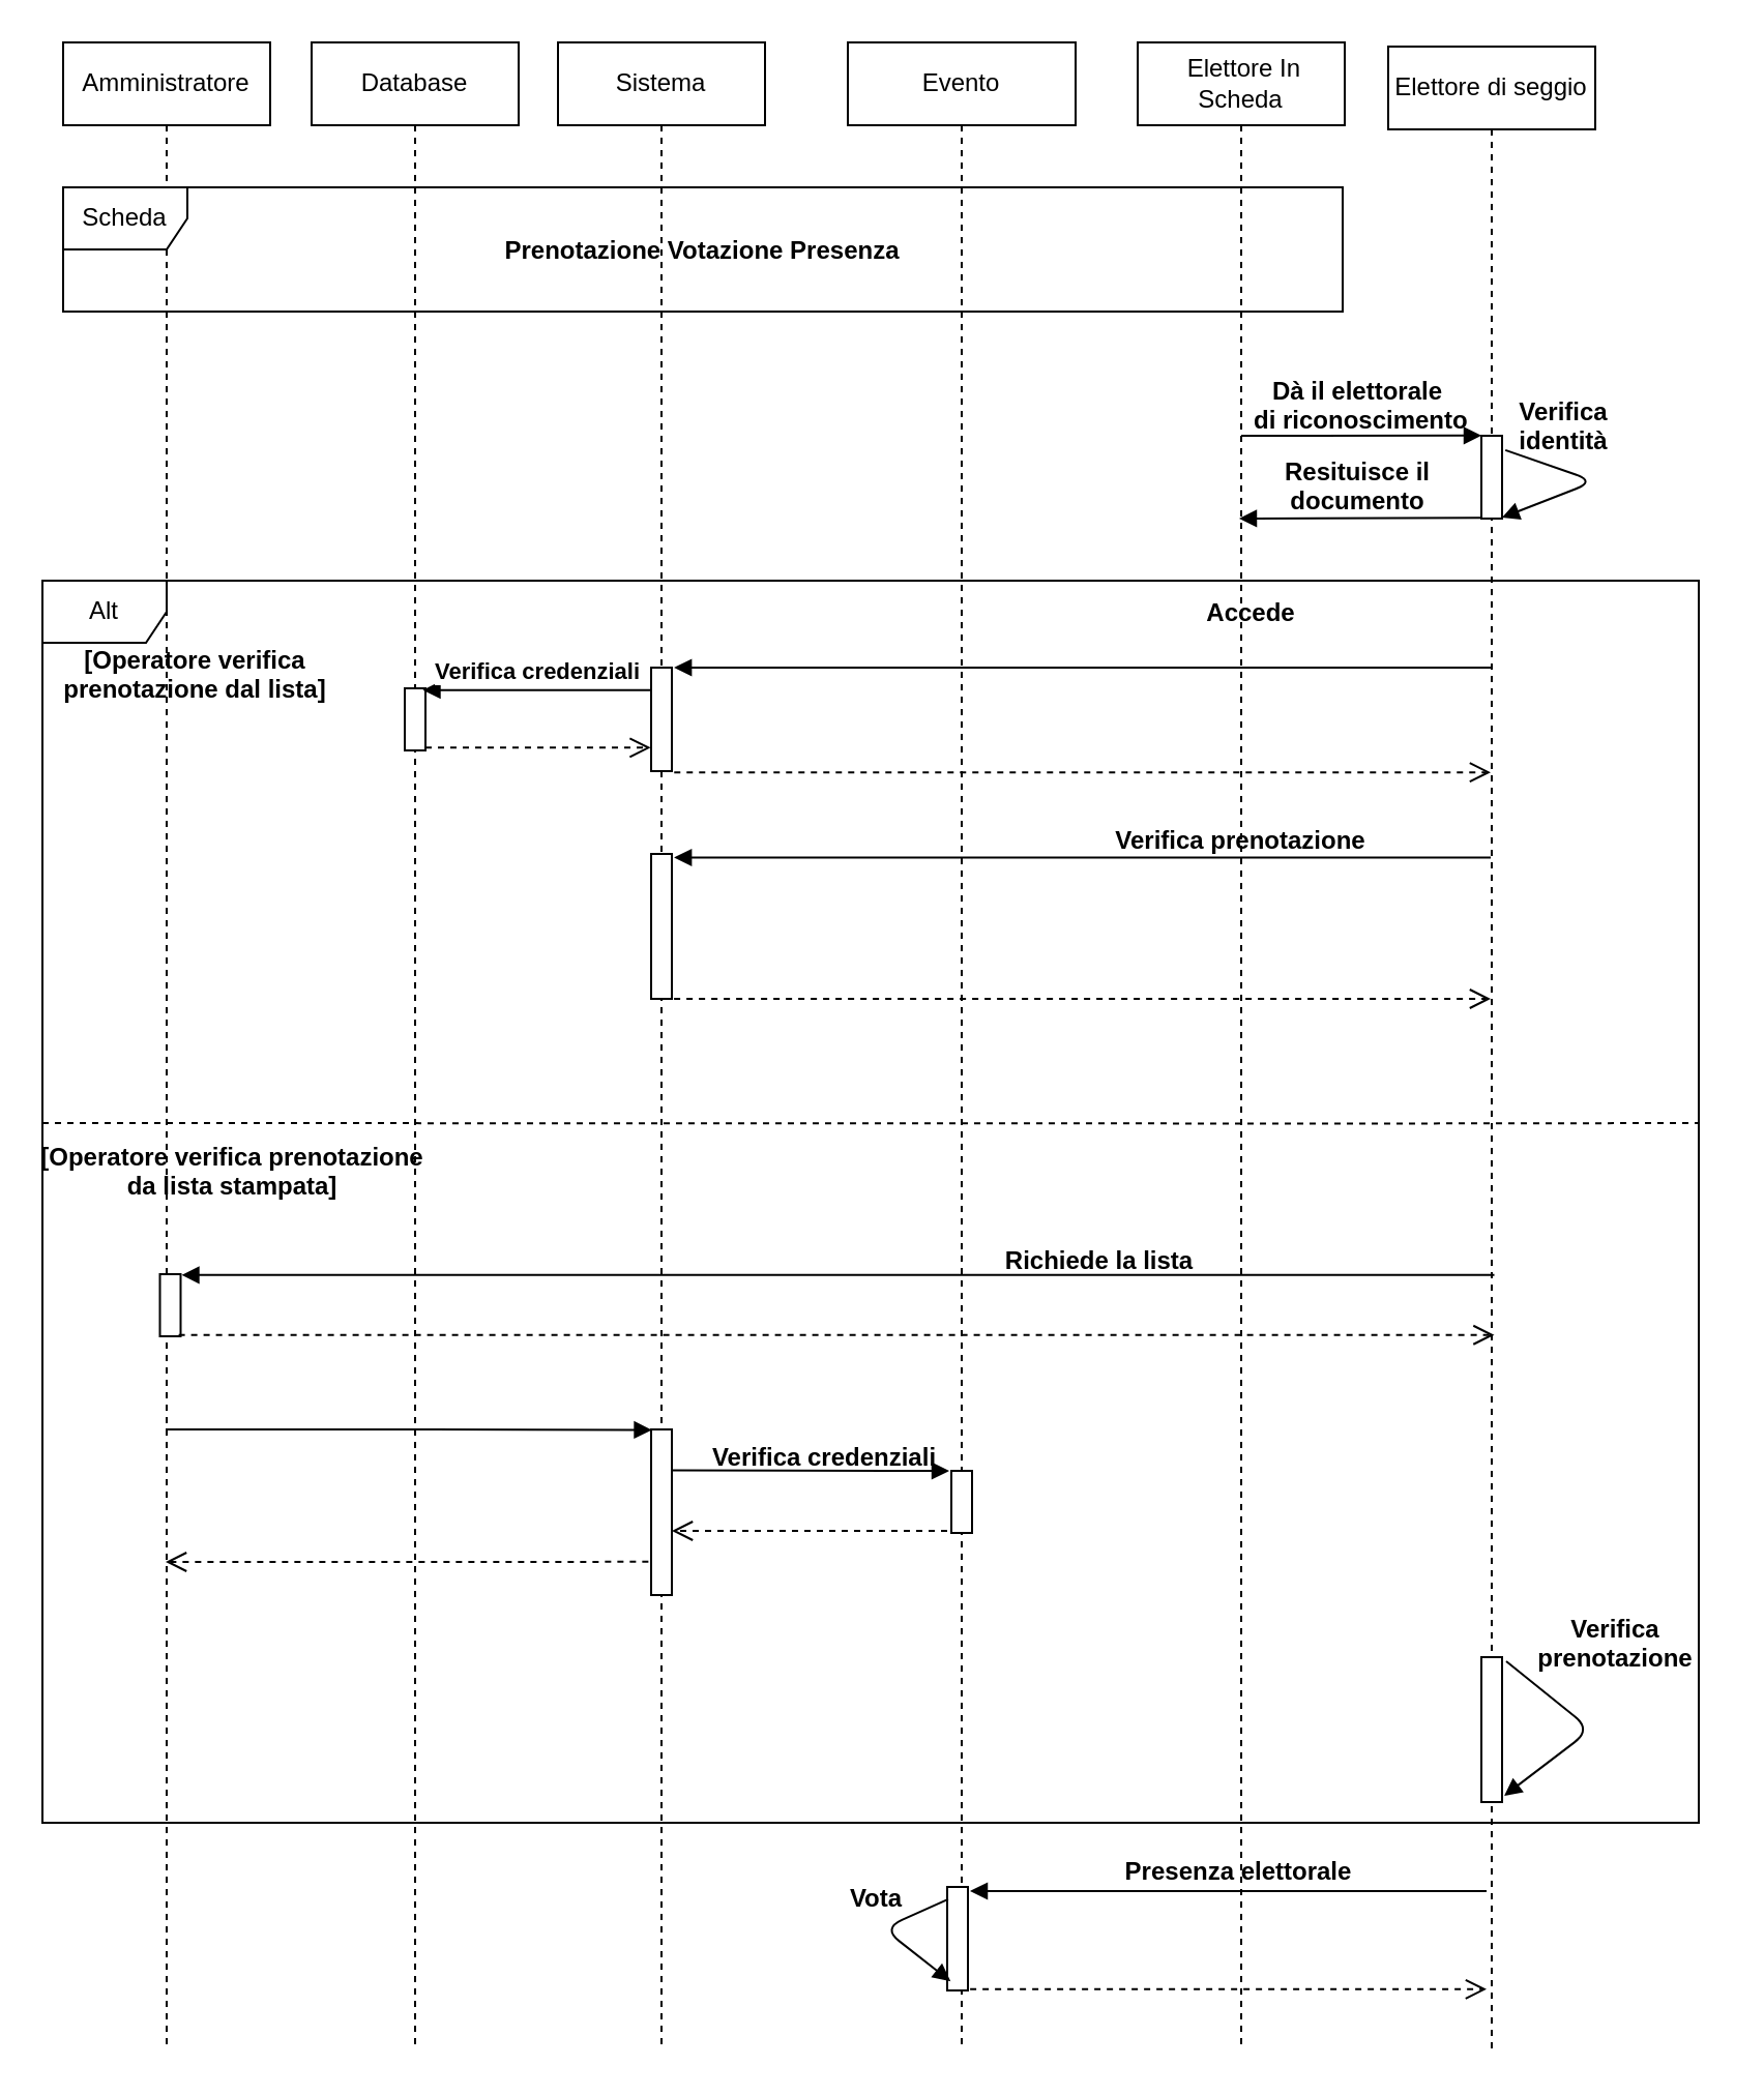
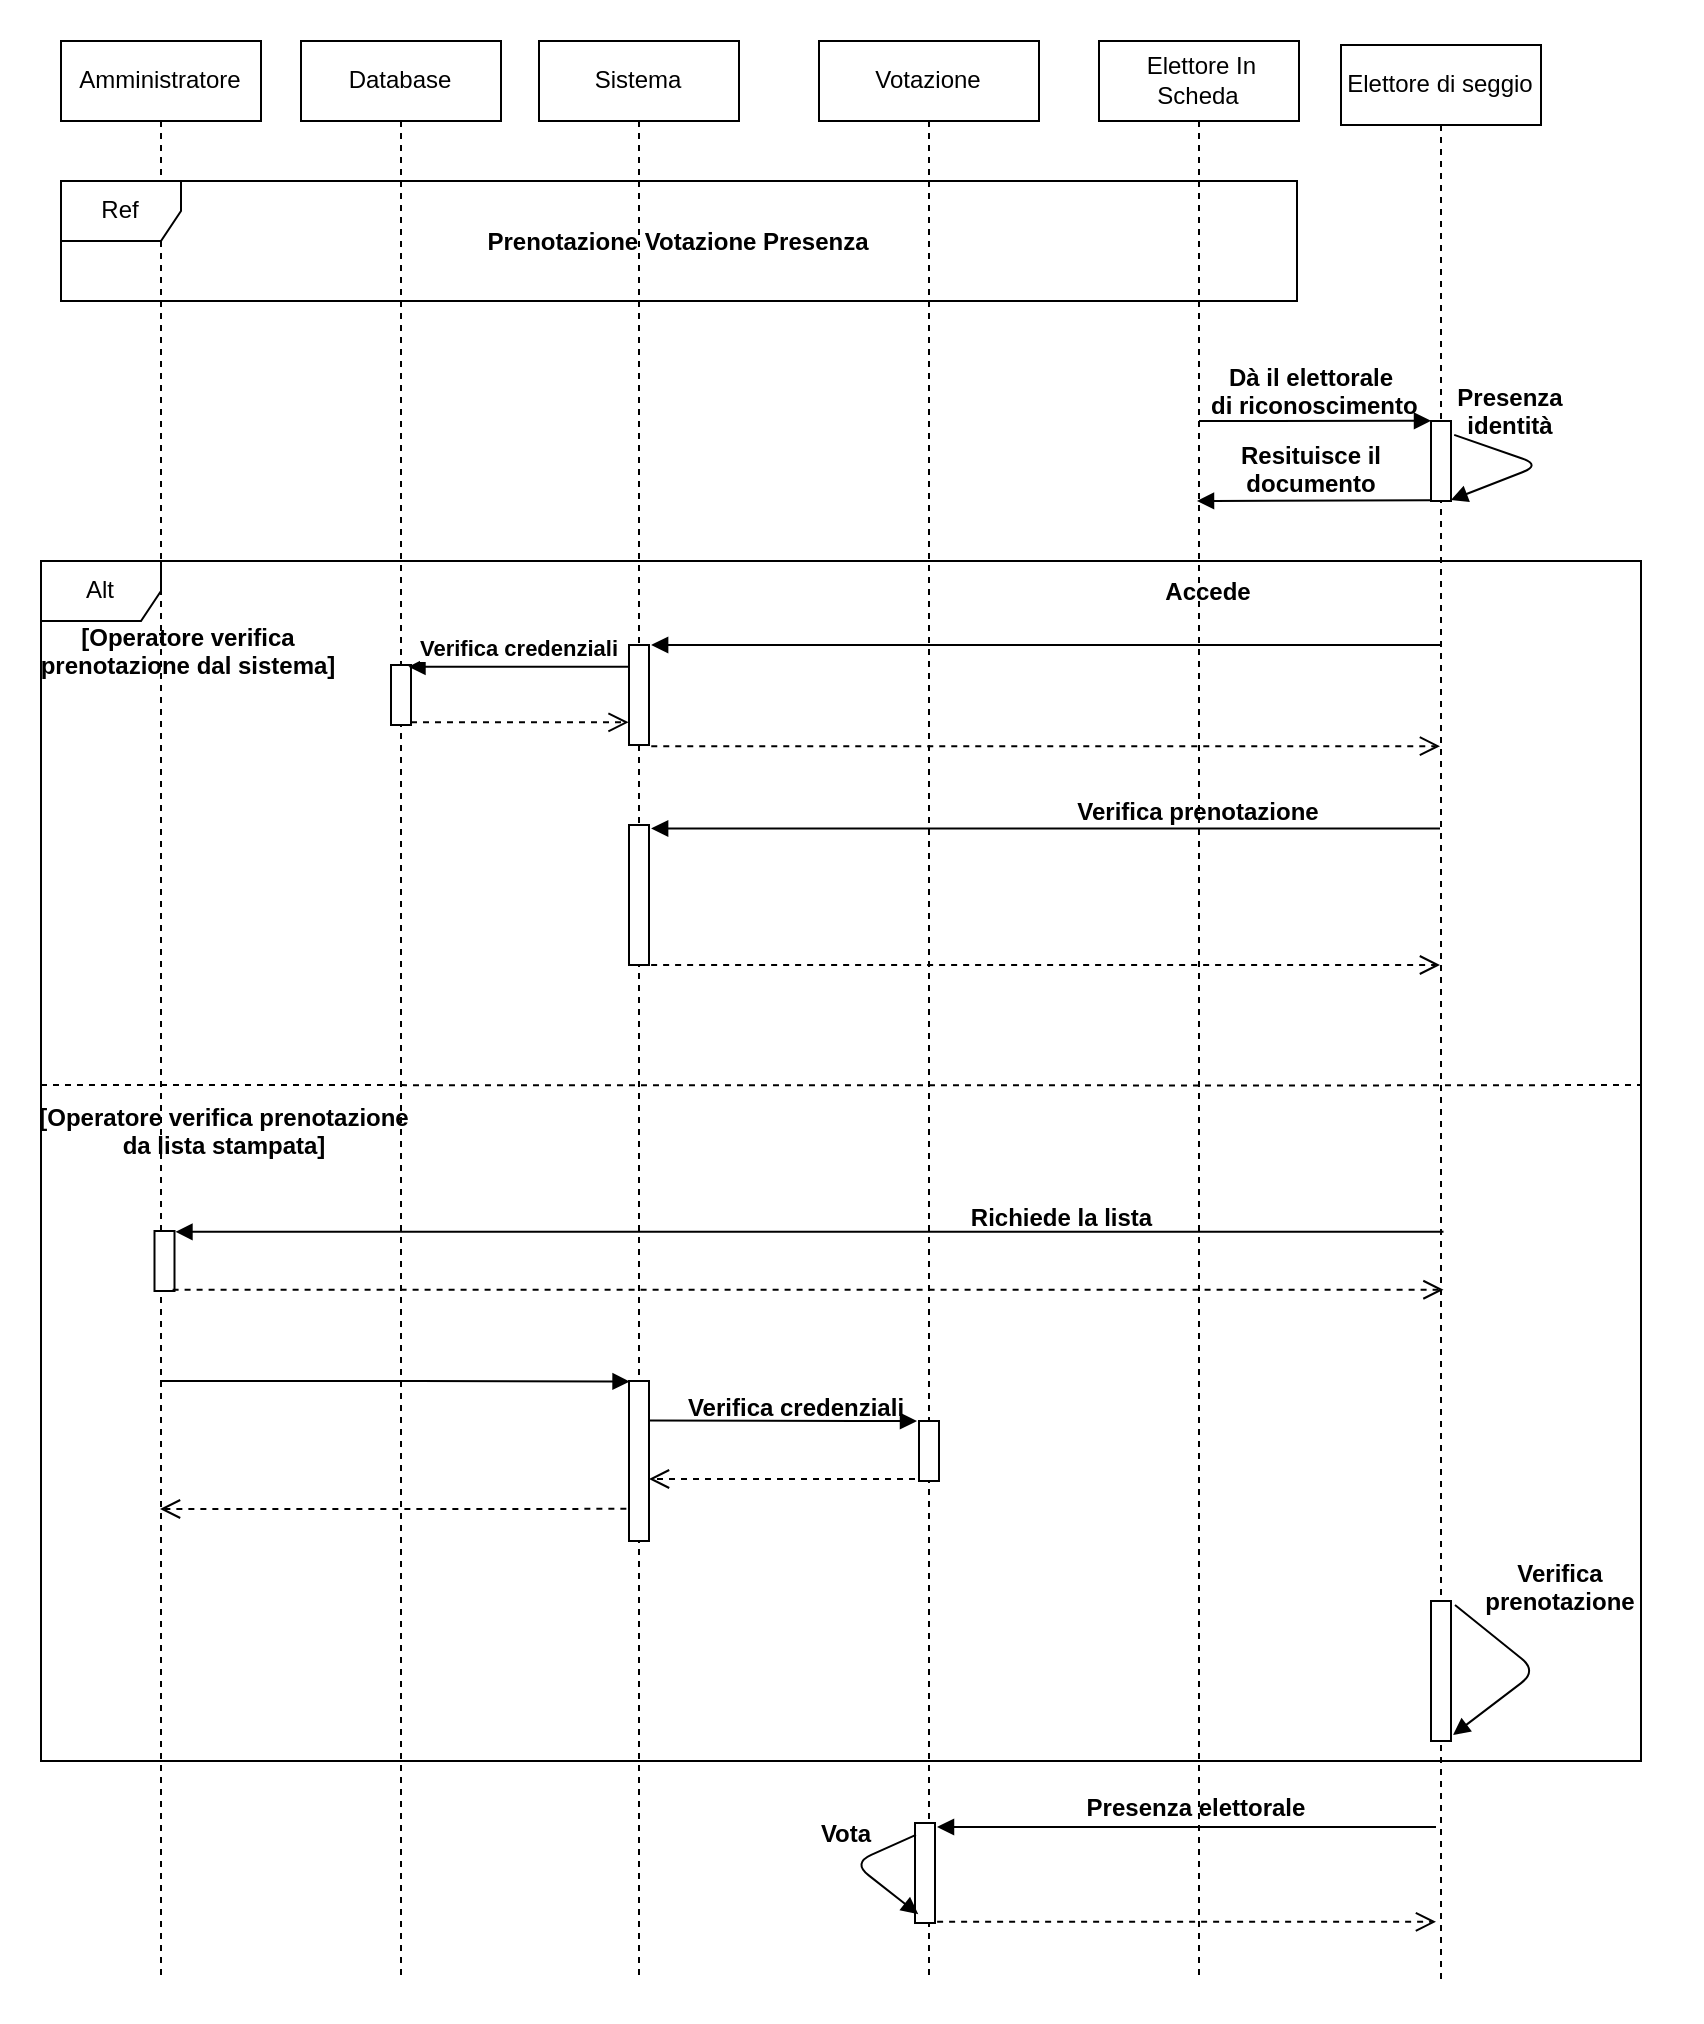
- <mxCell id="9" value="Evento" style="shape=umlLifeline;perimeter=lifelinePerimeter;whiteSpace=wrap;html=1;container=1;collapsible=0;recursiveResize=0;outlineConnect=0;" parent="1" vertex="1"><mxGeometry x="409" y="20" width="110" height="970" as="geometry" /></mxCell>
+ <mxCell id="9" value="Votazione" style="shape=umlLifeline;perimeter=lifelinePerimeter;whiteSpace=wrap;html=1;container=1;collapsible=0;recursiveResize=0;outlineConnect=0;" parent="1" vertex="1"><mxGeometry x="409" y="20" width="110" height="970" as="geometry" /></mxCell>
- <mxCell id="19" value="Scheda" style="shape=umlFrame;whiteSpace=wrap;html=1;" parent="1" vertex="1"><mxGeometry x="30" y="90" width="618" height="60" as="geometry" /></mxCell>
+ <mxCell id="19" value="Ref" style="shape=umlFrame;whiteSpace=wrap;html=1;" parent="1" vertex="1"><mxGeometry x="30" y="90" width="618" height="60" as="geometry" /></mxCell>
- <mxCell id="22" value="Verifica &#10;identità" style="text;align=center;fontStyle=1;verticalAlign=middle;spacingLeft=3;spacingRight=3;strokeColor=none;rotatable=0;points=[[0,0.5],[1,0.5]];portConstraint=eastwest;" parent="1" vertex="1"><mxGeometry x="730" y="192" width="50" height="26" as="geometry" /></mxCell>
+ <mxCell id="22" value="Presenza &#10;identità" style="text;align=center;fontStyle=1;verticalAlign=middle;spacingLeft=3;spacingRight=3;strokeColor=none;rotatable=0;points=[[0,0.5],[1,0.5]];portConstraint=eastwest;" parent="1" vertex="1"><mxGeometry x="730" y="192" width="50" height="26" as="geometry" /></mxCell>
- <mxCell id="45" value="[Operatore verifica&#10;prenotazione dal lista]" style="text;align=center;fontStyle=1;verticalAlign=middle;spacingLeft=3;spacingRight=3;strokeColor=none;rotatable=0;points=[[0,0.5],[1,0.5]];portConstraint=eastwest;" parent="1" vertex="1"><mxGeometry x="20" y="310" width="148" height="30" as="geometry" /></mxCell>
+ <mxCell id="45" value="[Operatore verifica&#10;prenotazione dal sistema]" style="text;align=center;fontStyle=1;verticalAlign=middle;spacingLeft=3;spacingRight=3;strokeColor=none;rotatable=0;points=[[0,0.5],[1,0.5]];portConstraint=eastwest;" parent="1" vertex="1"><mxGeometry x="20" y="310" width="148" height="30" as="geometry" /></mxCell>
